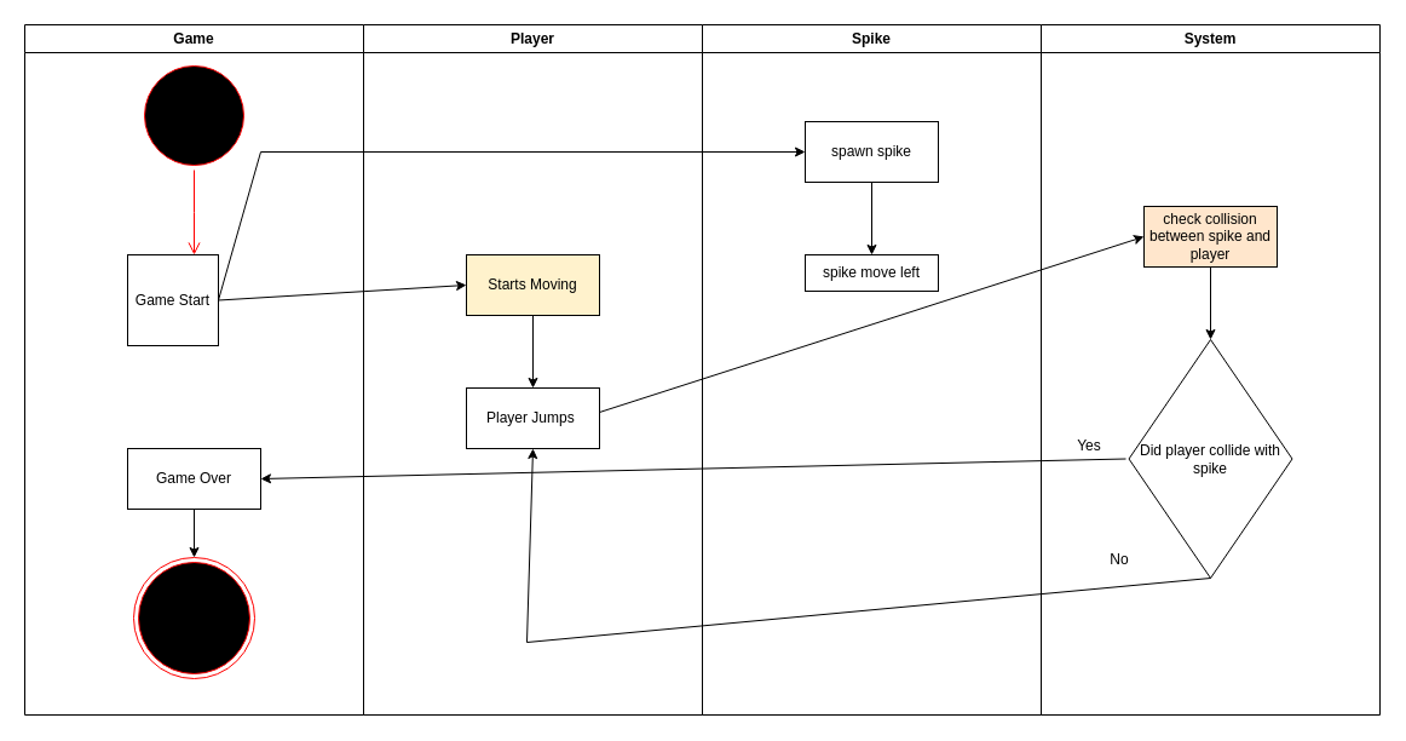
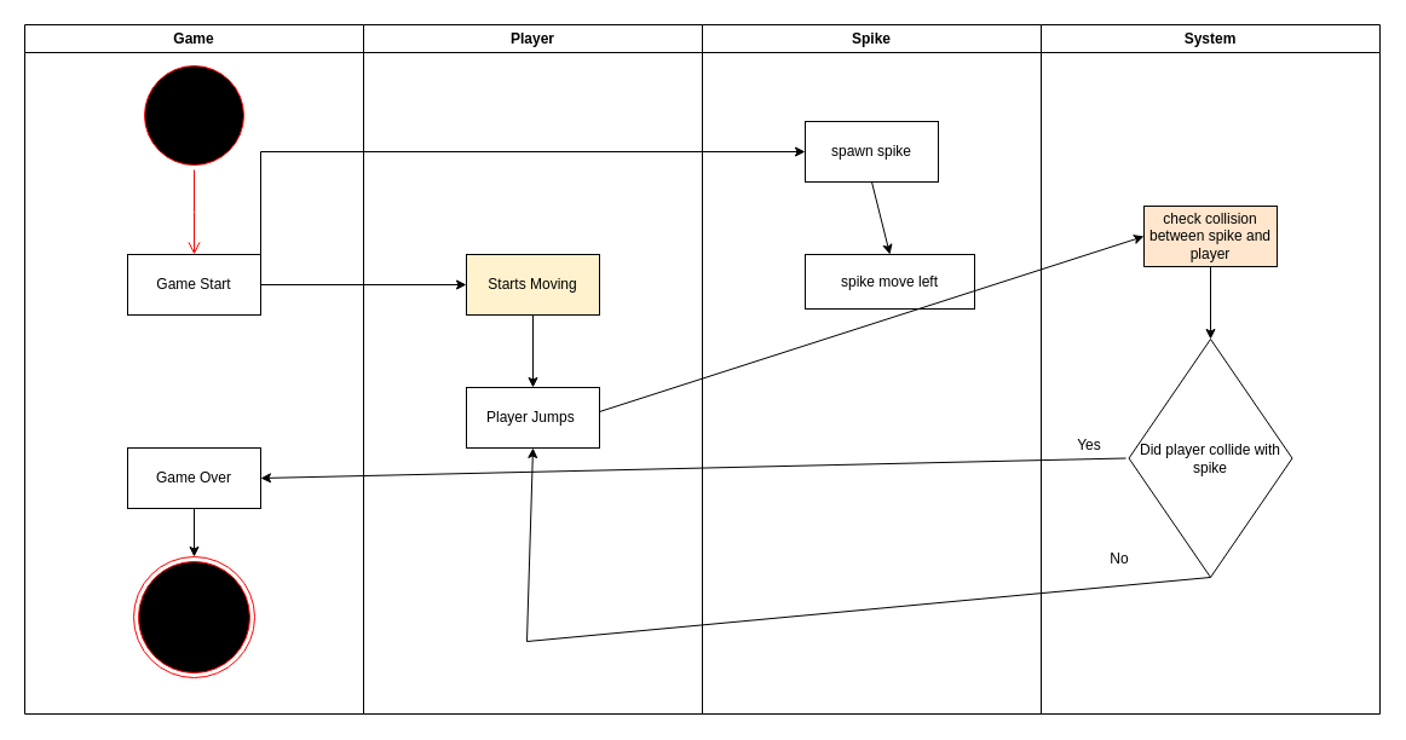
- <mxCell id="17" value="spike move left" style="html=1;whiteSpace=wrap;" vertex="1" parent="15"><mxGeometry x="85" y="190" width="110" height="30" as="geometry" /></mxCell>
+ <mxCell id="17" value="spike move left" style="html=1;whiteSpace=wrap;" vertex="1" parent="15"><mxGeometry x="85" y="190" width="140" height="45" as="geometry" /></mxCell>
- <mxCell id="6" value="Game Start" style="html=1;whiteSpace=wrap;" vertex="1" parent="2"><mxGeometry x="85" y="190" width="75" height="75" as="geometry" /></mxCell>
+ <mxCell id="6" value="Game Start" style="html=1;whiteSpace=wrap;" vertex="1" parent="2"><mxGeometry x="85" y="190" width="110" height="50" as="geometry" /></mxCell>
